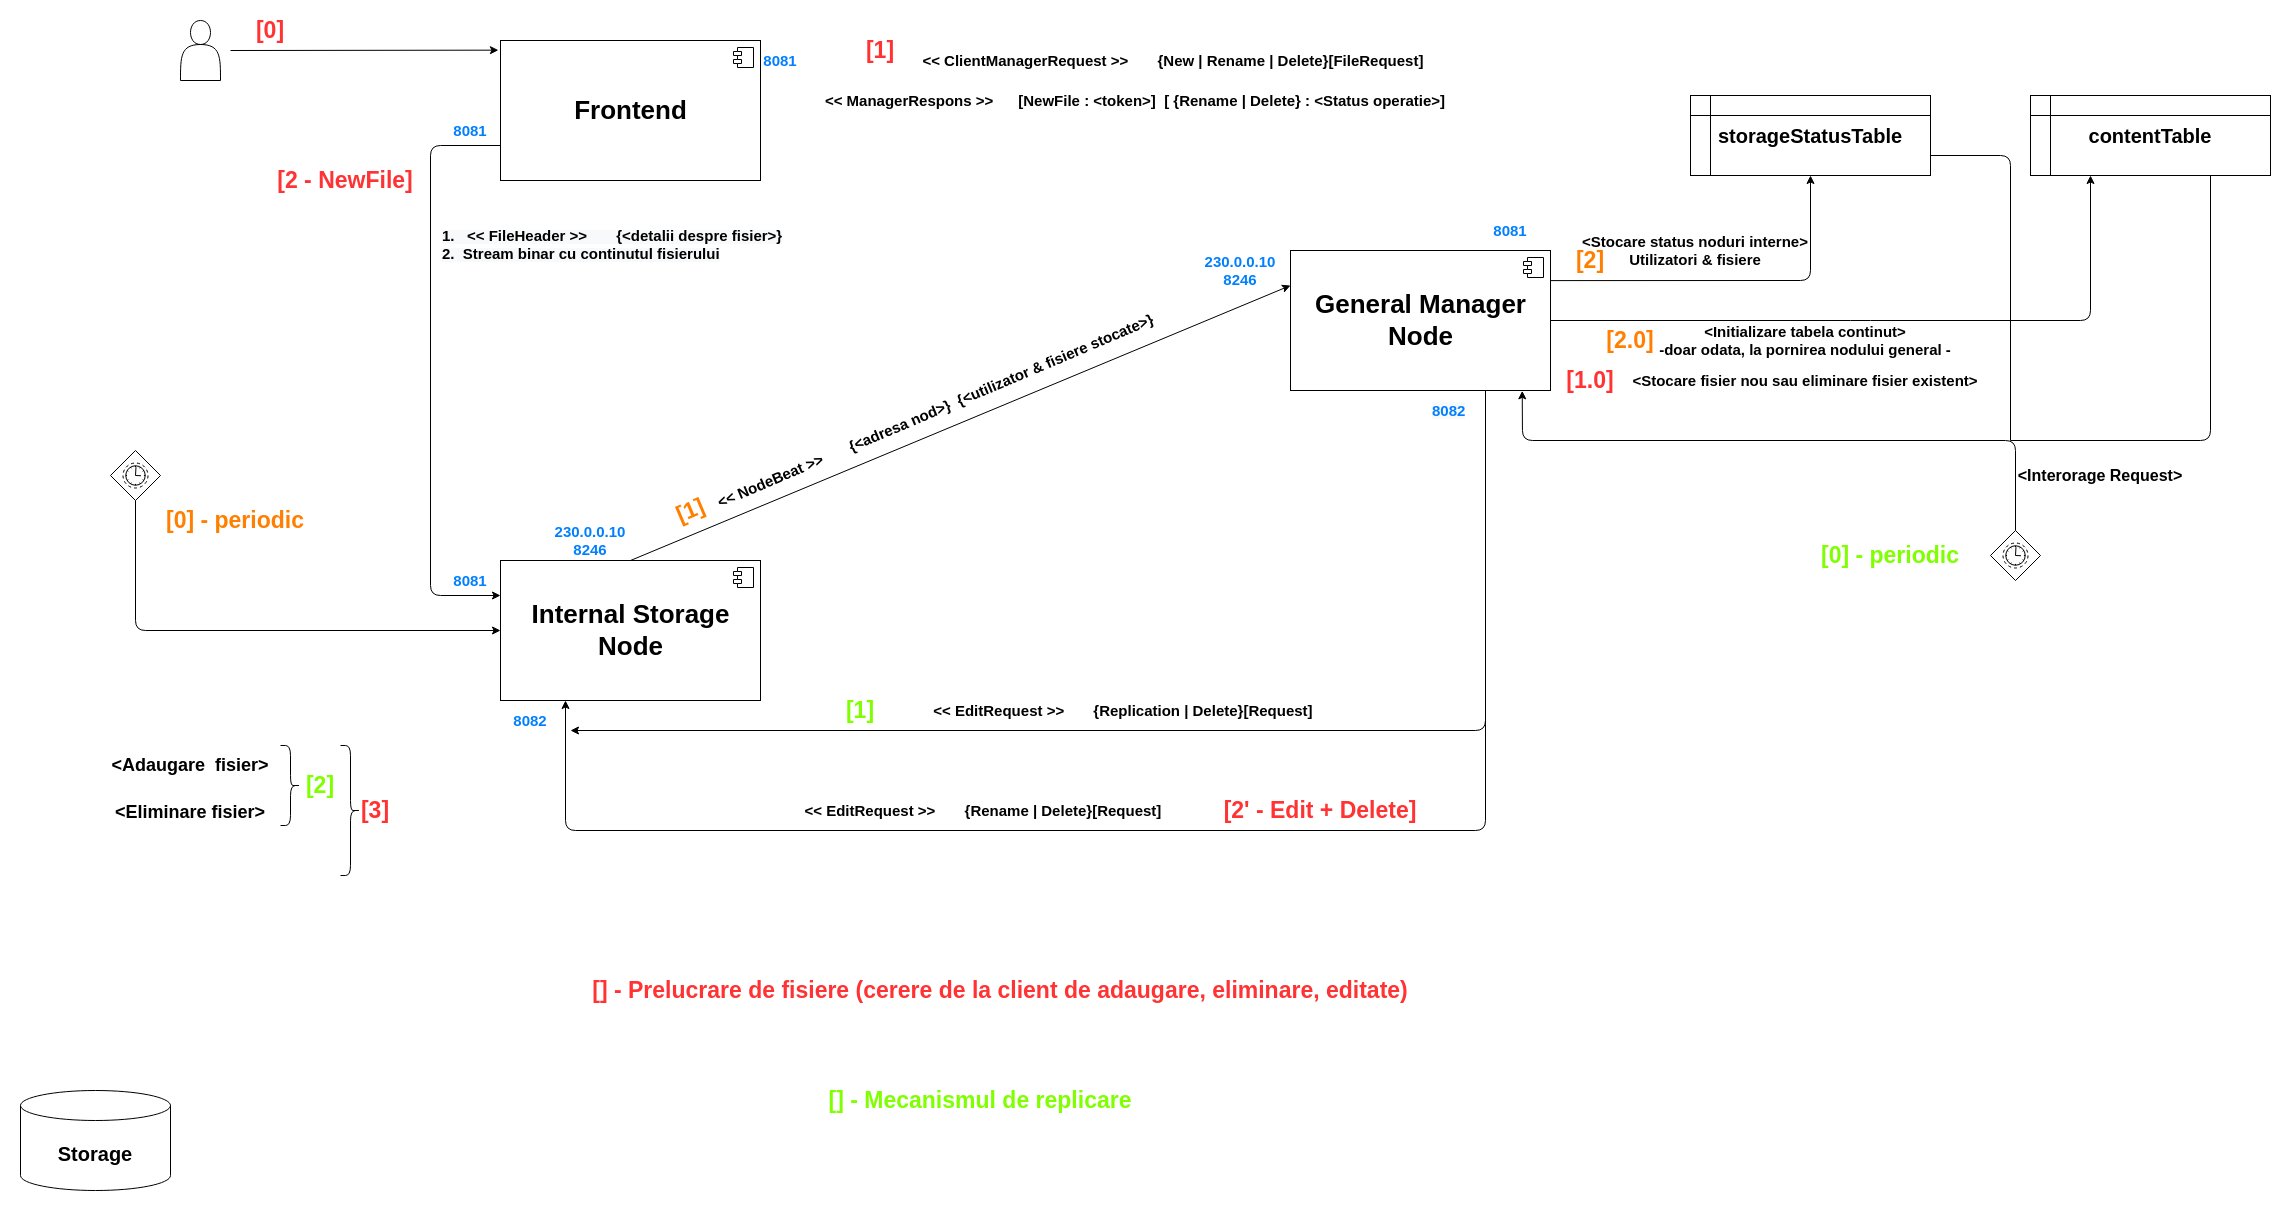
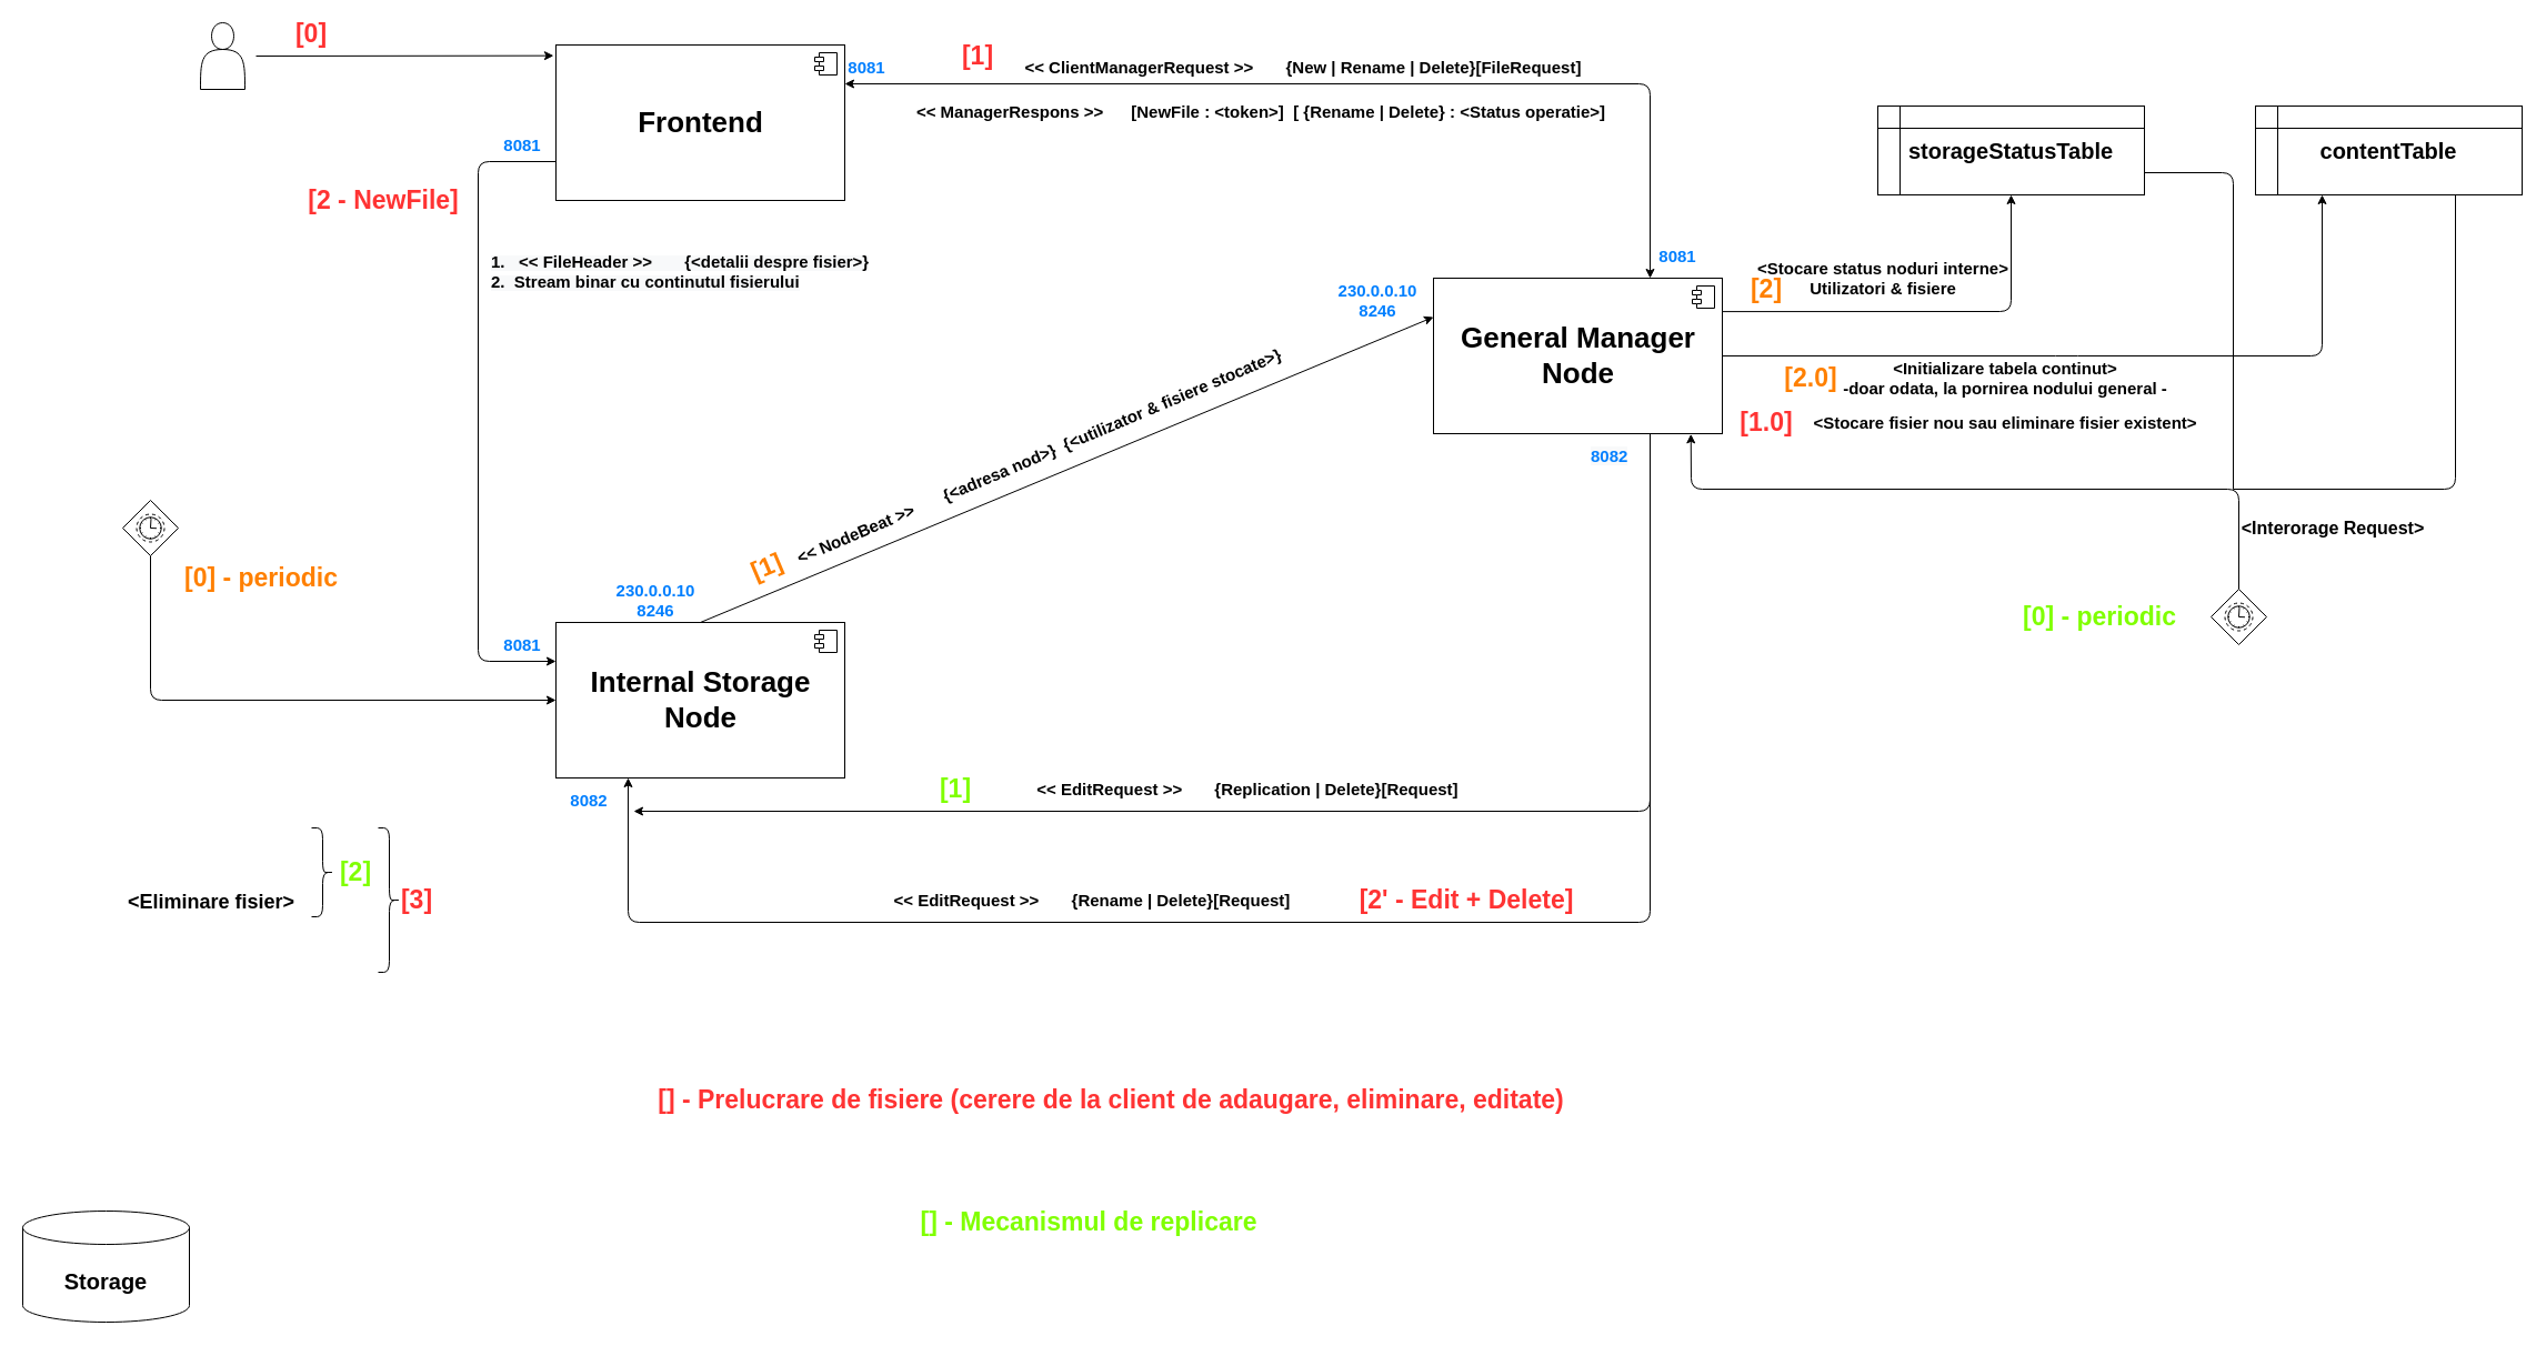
- <mxCell id="47" value="&lt;font color=&quot;#ff3333&quot; size=&quot;1&quot;&gt;&lt;b style=&quot;font-size: 23px&quot;&gt;[0]&lt;/b&gt;&lt;/font&gt;" style="text;html=1;strokeColor=none;fillColor=none;align=center;verticalAlign=middle;whiteSpace=wrap;rounded=0;" vertex="1" parent="1"><mxGeometry x="250" y="20" width="40" height="20" as="geometry" /></mxCell>
+ <mxCell id="47" value="&lt;font color=&quot;#ff3333&quot; size=&quot;1&quot;&gt;&lt;b style=&quot;font-size: 23px&quot;&gt;[0]&lt;/b&gt;&lt;/font&gt;" style="text;html=1;strokeColor=none;fillColor=none;align=center;verticalAlign=middle;whiteSpace=wrap;rounded=0;" vertex="1" parent="1"><mxGeometry x="260" y="20" width="40" height="20" as="geometry" /></mxCell>
+ <mxCell id="11" value="" style="endArrow=classic;startArrow=classic;html=1;entryX=0.75;entryY=0;entryDx=0;entryDy=0;exitX=1;exitY=0.25;exitDx=0;exitDy=0;" edge="1" parent="1" source="2" target="4"><mxGeometry width="50" height="50" relative="1" as="geometry"><mxPoint x="930" y="380" as="sourcePoint" /><mxPoint x="980" y="330" as="targetPoint" /><Array as="points"><mxPoint x="1485" y="75" /></Array></mxGeometry></mxCell>
- <mxCell id="36" value="&lt;font style=&quot;font-size: 18px&quot;&gt;&lt;b&gt;&amp;lt;Adaugare&amp;nbsp; fisier&amp;gt;&lt;/b&gt;&lt;/font&gt;" style="text;html=1;strokeColor=none;fillColor=none;align=center;verticalAlign=middle;whiteSpace=wrap;rounded=0;" vertex="1" parent="1"><mxGeometry x="100" y="755" width="180" height="20" as="geometry" /></mxCell>
